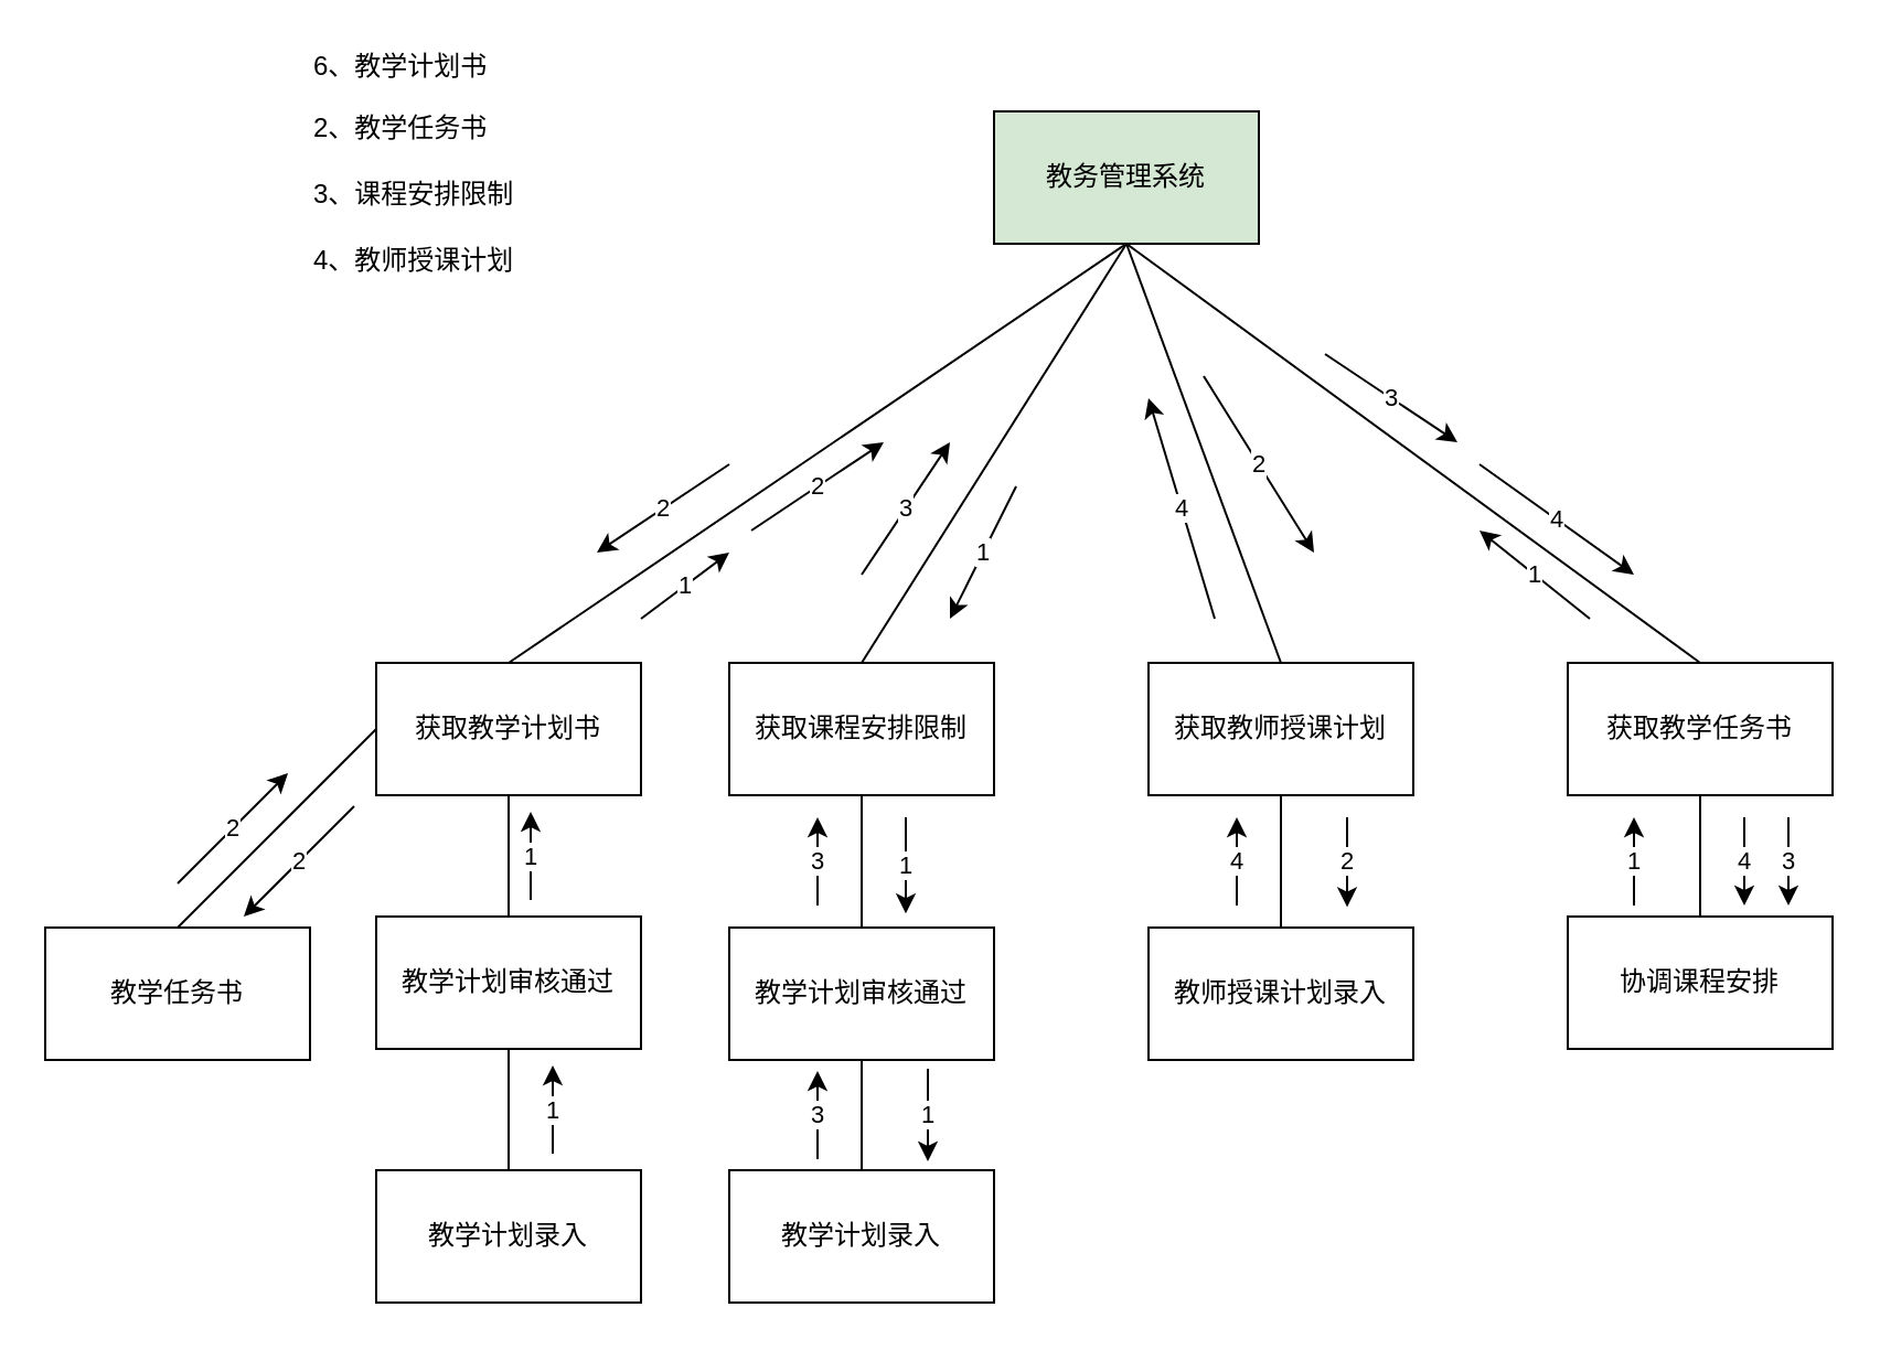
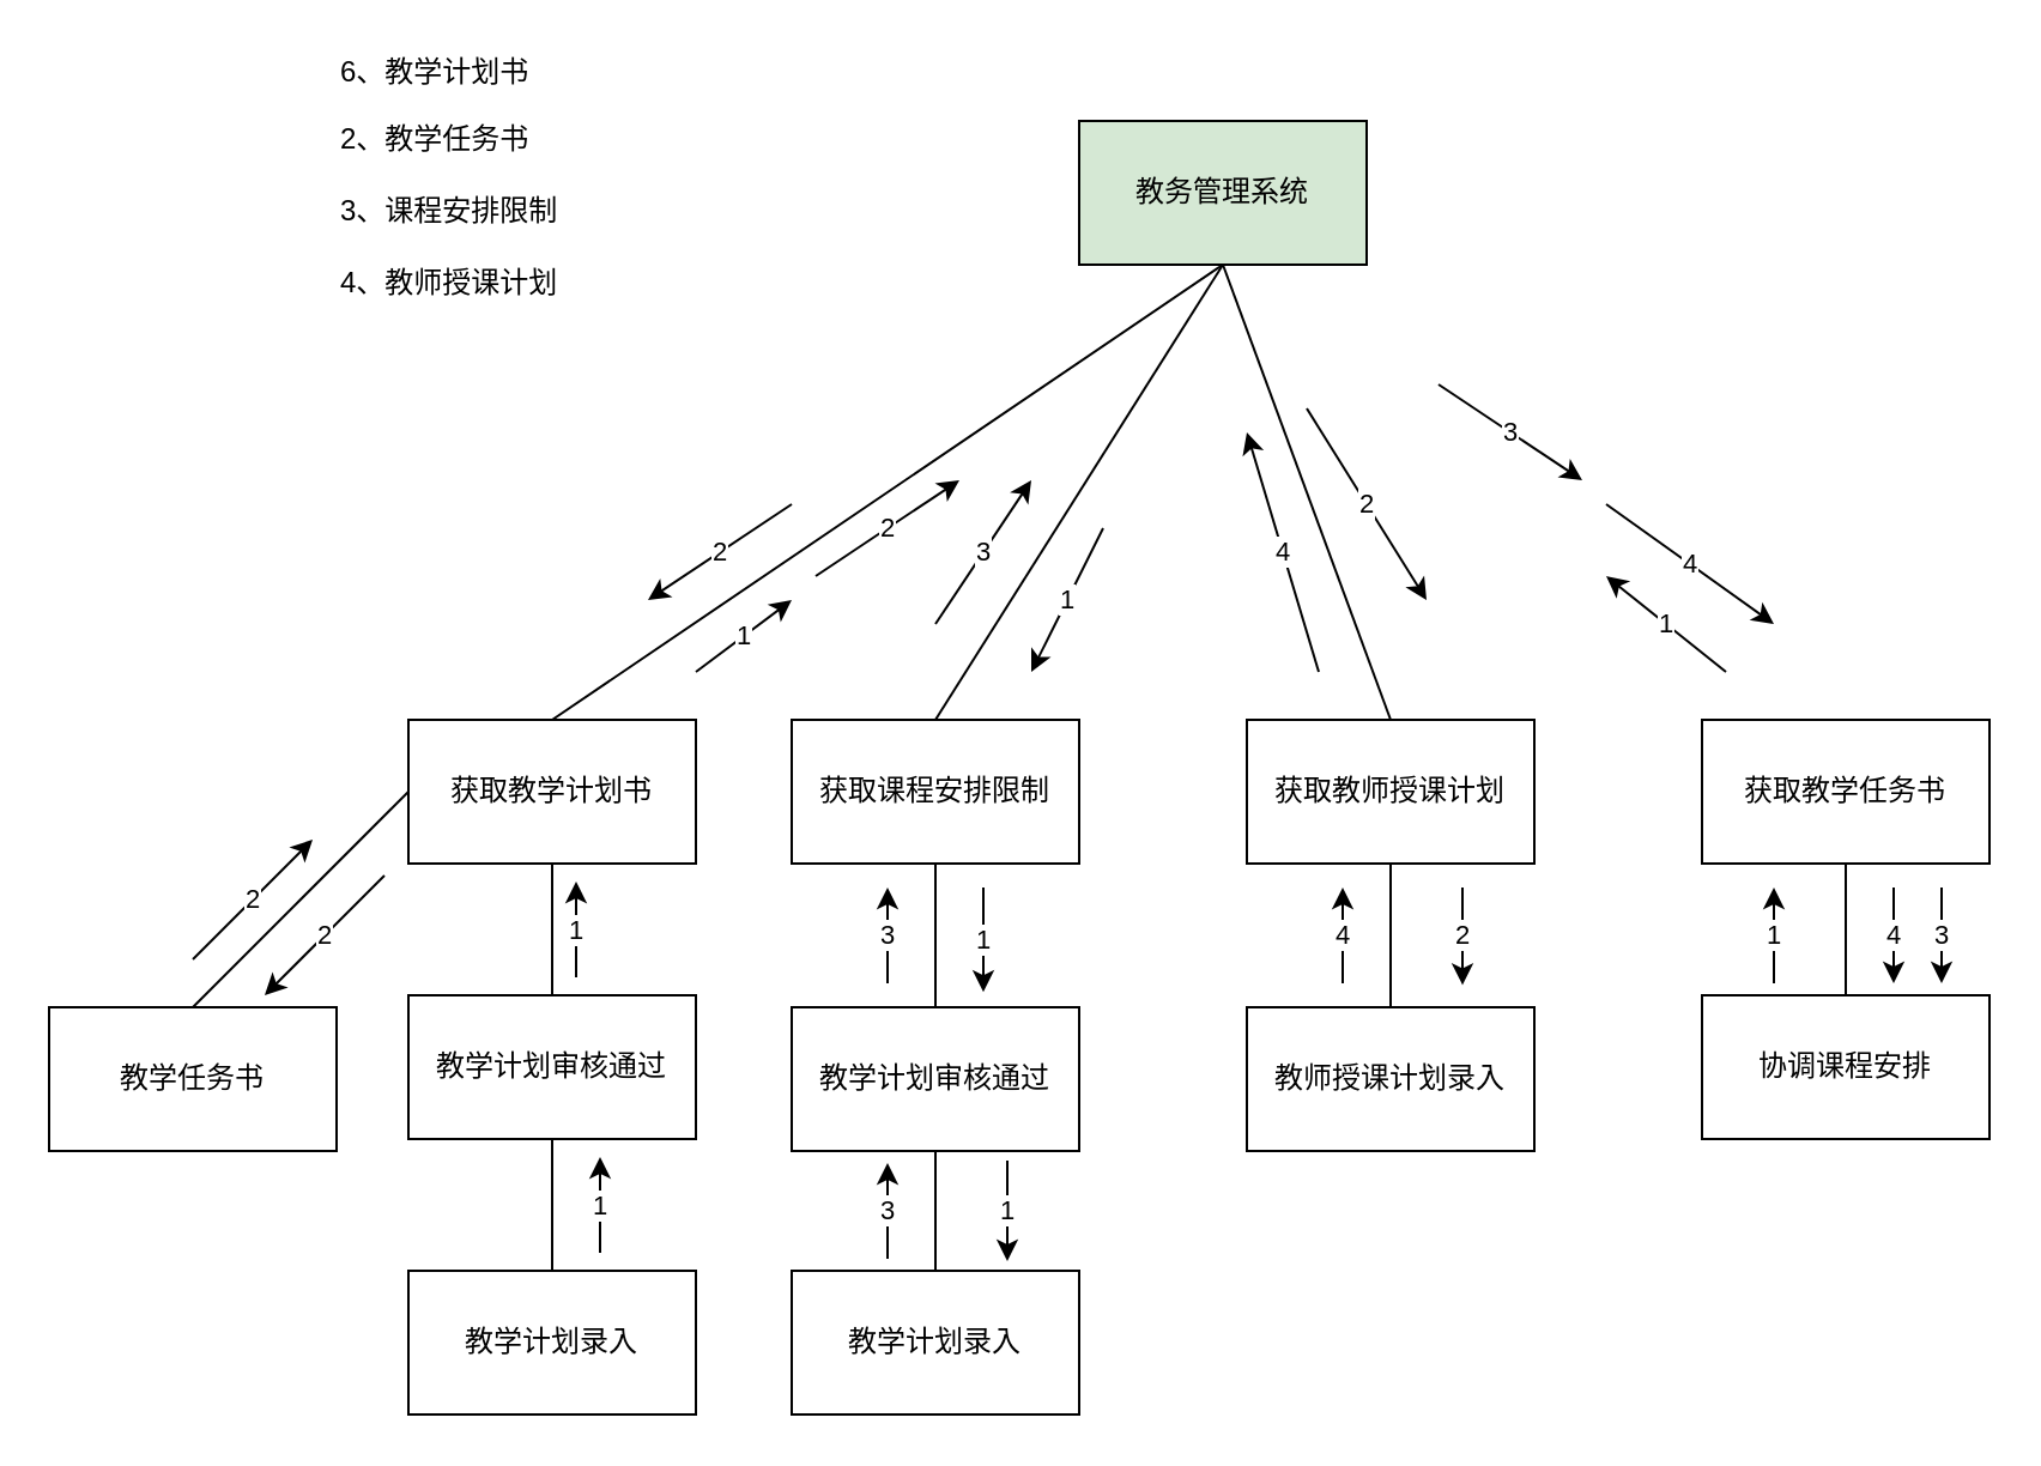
- <mxCell id="5" style="edgeStyle=none;rounded=0;orthogonalLoop=1;jettySize=auto;html=1;exitX=0.5;exitY=1;exitDx=0;exitDy=0;entryX=0.5;entryY=0;entryDx=0;entryDy=0;endArrow=none;endFill=0;" edge="1" parent="1" source="6" target="16"><mxGeometry relative="1" as="geometry" /></mxCell>
